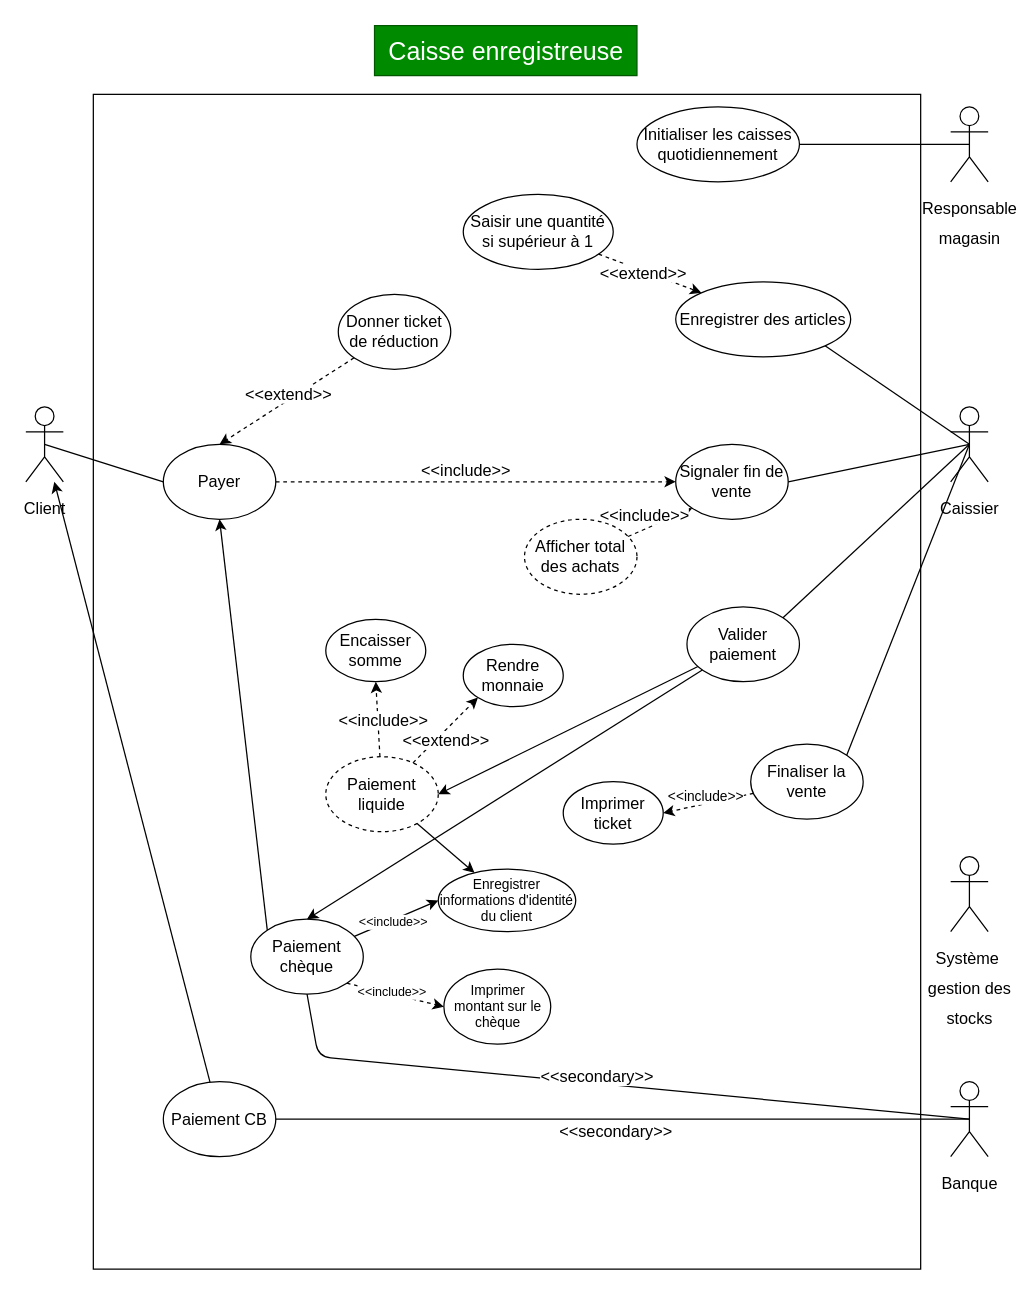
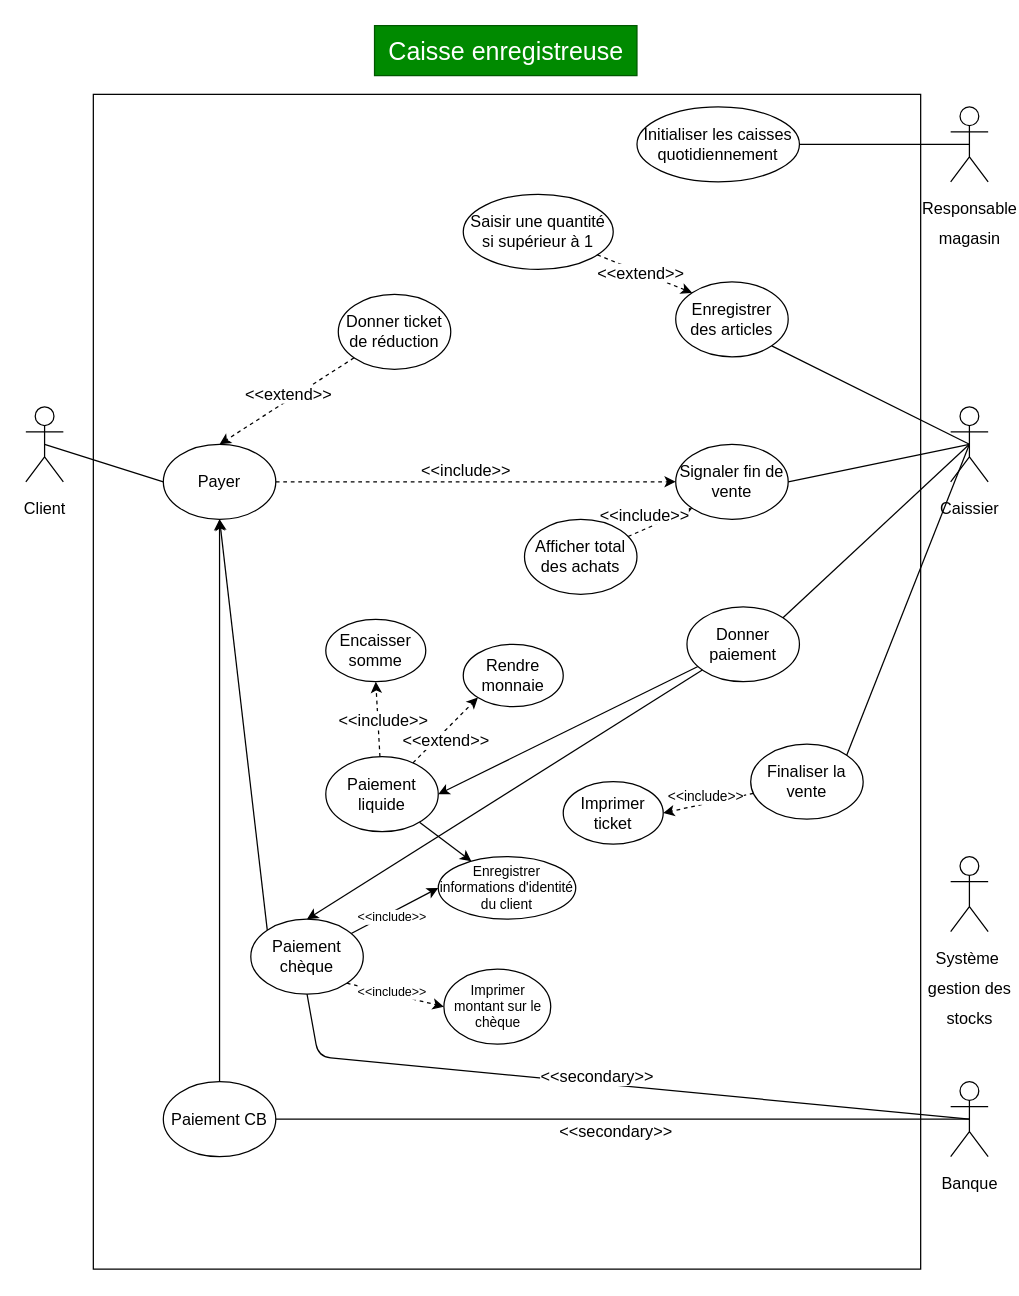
- <mxCell id="9" value="Enregistrer des articles" style="ellipse;whiteSpace=wrap;html=1;fontSize=13;fillColor=none;" vertex="1" parent="1"><mxGeometry x="540" y="225" width="140" height="60" as="geometry" /></mxCell>
+ <mxCell id="9" value="Enregistrer des articles" style="ellipse;whiteSpace=wrap;html=1;fontSize=13;fillColor=none;" vertex="1" parent="1"><mxGeometry x="540" y="225" width="90" height="60" as="geometry" /></mxCell>
- <mxCell id="12" value="Afficher total des achats" style="ellipse;whiteSpace=wrap;html=1;fontSize=13;fillColor=none;dashed=1;" vertex="1" parent="1"><mxGeometry x="419" y="415" width="90" height="60" as="geometry" /></mxCell>
+ <mxCell id="12" value="Afficher total des achats" style="ellipse;whiteSpace=wrap;html=1;fontSize=13;fillColor=none;" vertex="1" parent="1"><mxGeometry x="419" y="415" width="90" height="60" as="geometry" /></mxCell>
- <mxCell id="41" value="Valider paiement" style="ellipse;whiteSpace=wrap;html=1;fontSize=13;fillColor=none;" vertex="1" parent="1"><mxGeometry x="549" y="485" width="90" height="60" as="geometry" /></mxCell>
+ <mxCell id="41" value="Donner paiement" style="ellipse;whiteSpace=wrap;html=1;fontSize=13;fillColor=none;" vertex="1" parent="1"><mxGeometry x="549" y="485" width="90" height="60" as="geometry" /></mxCell>
- <mxCell id="27" style="edgeStyle=none;html=1;fontSize=13;" edge="1" parent="1" source="28" target="4"><mxGeometry relative="1" as="geometry"><mxPoint x="230" y="335" as="targetPoint" /></mxGeometry></mxCell>
+ <mxCell id="27" style="edgeStyle=none;html=1;fontSize=13;entryX=0.5;entryY=1;entryDx=0;entryDy=0;" edge="1" parent="1" source="28" target="32"><mxGeometry relative="1" as="geometry"><mxPoint x="230" y="335" as="targetPoint" /></mxGeometry></mxCell>
- <mxCell id="22" value="Paiement liquide" style="ellipse;whiteSpace=wrap;html=1;fontSize=13;fillColor=none;dashed=1;" vertex="1" parent="1"><mxGeometry x="260" y="605" width="90" height="60" as="geometry" /></mxCell>
+ <mxCell id="22" value="Paiement liquide" style="ellipse;whiteSpace=wrap;html=1;fontSize=13;fillColor=none;" vertex="1" parent="1"><mxGeometry x="260" y="605" width="90" height="60" as="geometry" /></mxCell>
- <mxCell id="50" value="Enregistrer informations d'identité du client" style="ellipse;whiteSpace=wrap;html=1;fontSize=11;fillColor=none;" vertex="1" parent="1"><mxGeometry x="350" y="695" width="110" height="50" as="geometry" /></mxCell>
+ <mxCell id="50" value="Enregistrer informations d'identité du client" style="ellipse;whiteSpace=wrap;html=1;fontSize=11;fillColor=none;" vertex="1" parent="1"><mxGeometry x="350" y="685" width="110" height="50" as="geometry" /></mxCell>
